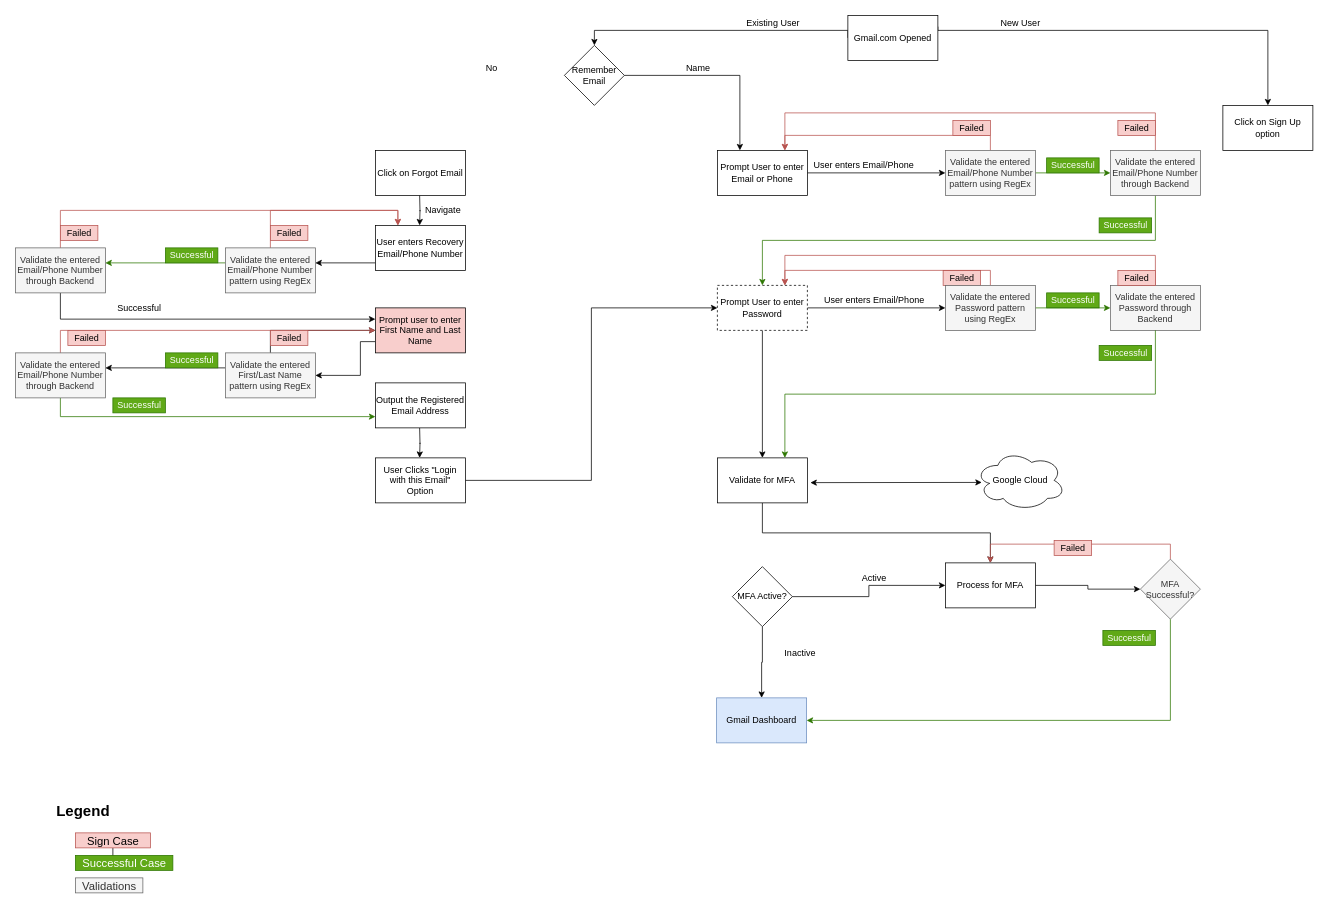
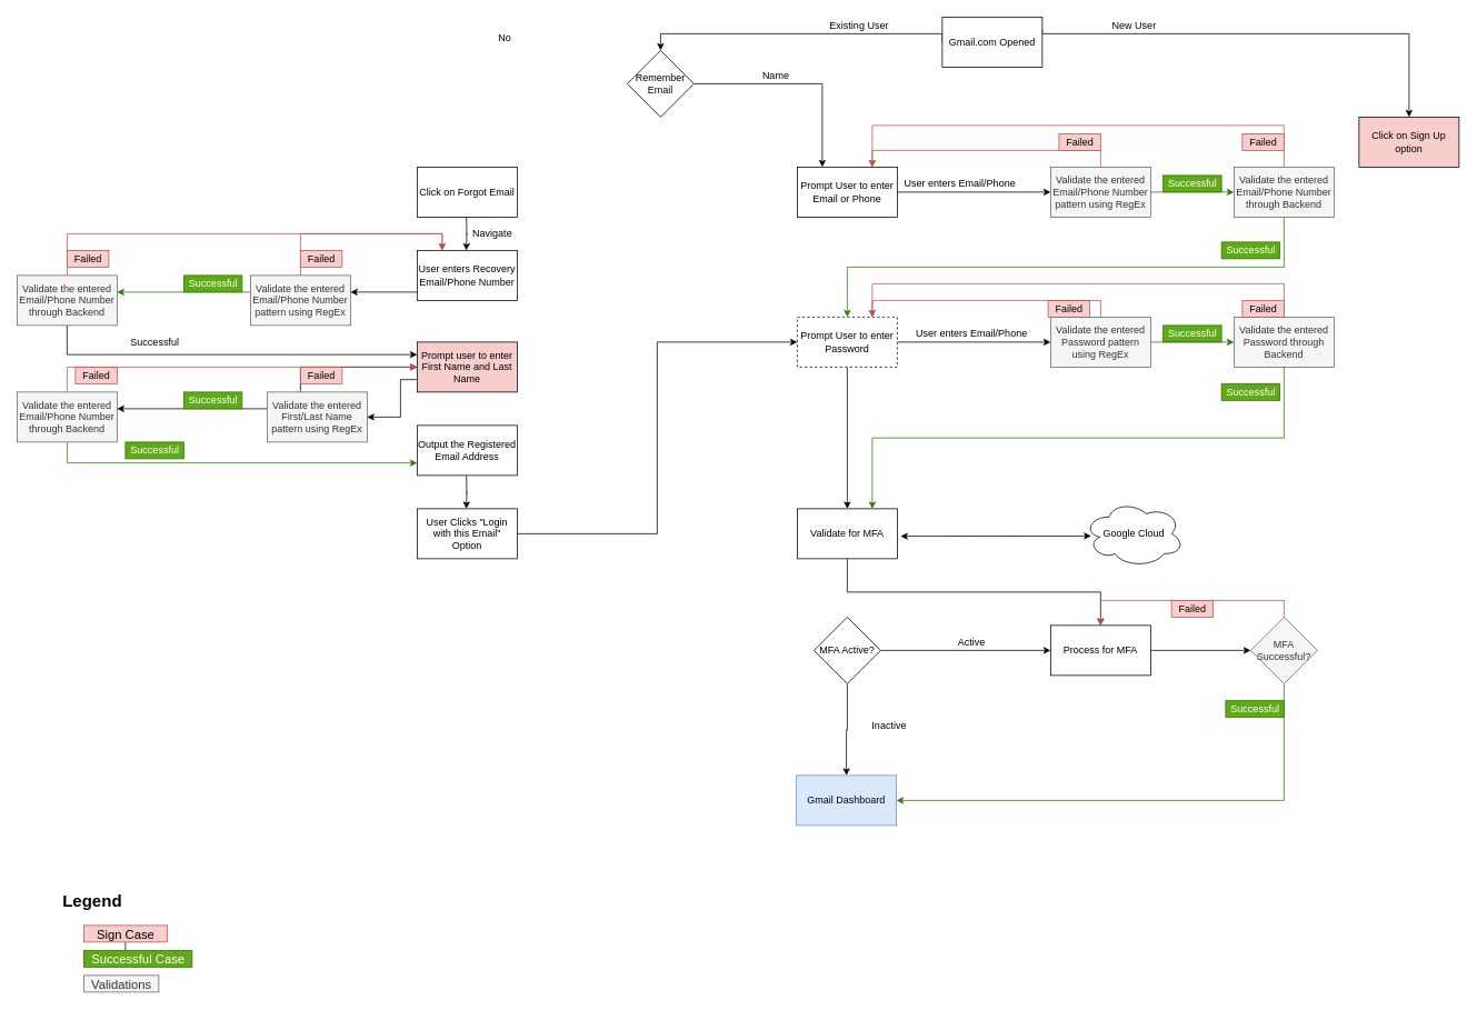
- <mxCell id="13" value="No" style="text;html=1;align=center;verticalAlign=middle;resizable=0;points=[];autosize=1;strokeColor=none;" parent="1" vertex="1"><mxGeometry x="640" y="80" width="30" height="20" as="geometry" /></mxCell>
+ <mxCell id="13" value="No" style="text;html=1;align=center;verticalAlign=middle;resizable=0;points=[];autosize=1;strokeColor=none;" parent="1" vertex="1"><mxGeometry x="590" y="35" width="30" height="20" as="geometry" /></mxCell>
- <mxCell id="7" value="Click on Sign Up option" style="rounded=0;whiteSpace=wrap;html=1;" parent="1" vertex="1"><mxGeometry x="1630" y="140" width="120" height="60" as="geometry" /></mxCell>
+ <mxCell id="7" value="Click on Sign Up option" style="rounded=0;whiteSpace=wrap;html=1;fillColor=#f8cecc;" parent="1" vertex="1"><mxGeometry x="1630" y="140" width="120" height="60" as="geometry" /></mxCell>
- <mxCell id="43" value="Validate the entered First/Last Name pattern using RegEx" style="rounded=0;whiteSpace=wrap;html=1;fillColor=#f5f5f5;strokeColor=#666666;fontColor=#333333;" vertex="1" parent="1"><mxGeometry x="300" y="470" width="120" height="60" as="geometry" /></mxCell>
+ <mxCell id="43" value="Validate the entered First/Last Name pattern using RegEx" style="rounded=0;whiteSpace=wrap;html=1;fillColor=#f5f5f5;strokeColor=#666666;fontColor=#333333;" vertex="1" parent="1"><mxGeometry x="320" y="470" width="120" height="60" as="geometry" /></mxCell>
- <mxCell id="83" value="MFA Successful?" style="rhombus;whiteSpace=wrap;html=1;fillColor=#f5f5f5;strokeColor=#666666;fontColor=#333333;" vertex="1" parent="1"><mxGeometry x="1520" y="745" width="80" height="80" as="geometry" /></mxCell>
+ <mxCell id="83" value="MFA Successful?" style="rhombus;whiteSpace=wrap;html=1;fillColor=#f5f5f5;strokeColor=#666666;fontColor=#333333;" vertex="1" parent="1"><mxGeometry x="1500" y="740" width="80" height="80" as="geometry" /></mxCell>
- <mxCell id="74" value="MFA Active?" style="rhombus;whiteSpace=wrap;html=1;" vertex="1" parent="1"><mxGeometry x="976" y="755" width="80" height="80" as="geometry" /></mxCell>
+ <mxCell id="74" value="MFA Active?" style="rhombus;whiteSpace=wrap;html=1;" vertex="1" parent="1"><mxGeometry x="976" y="740" width="80" height="80" as="geometry" /></mxCell>
